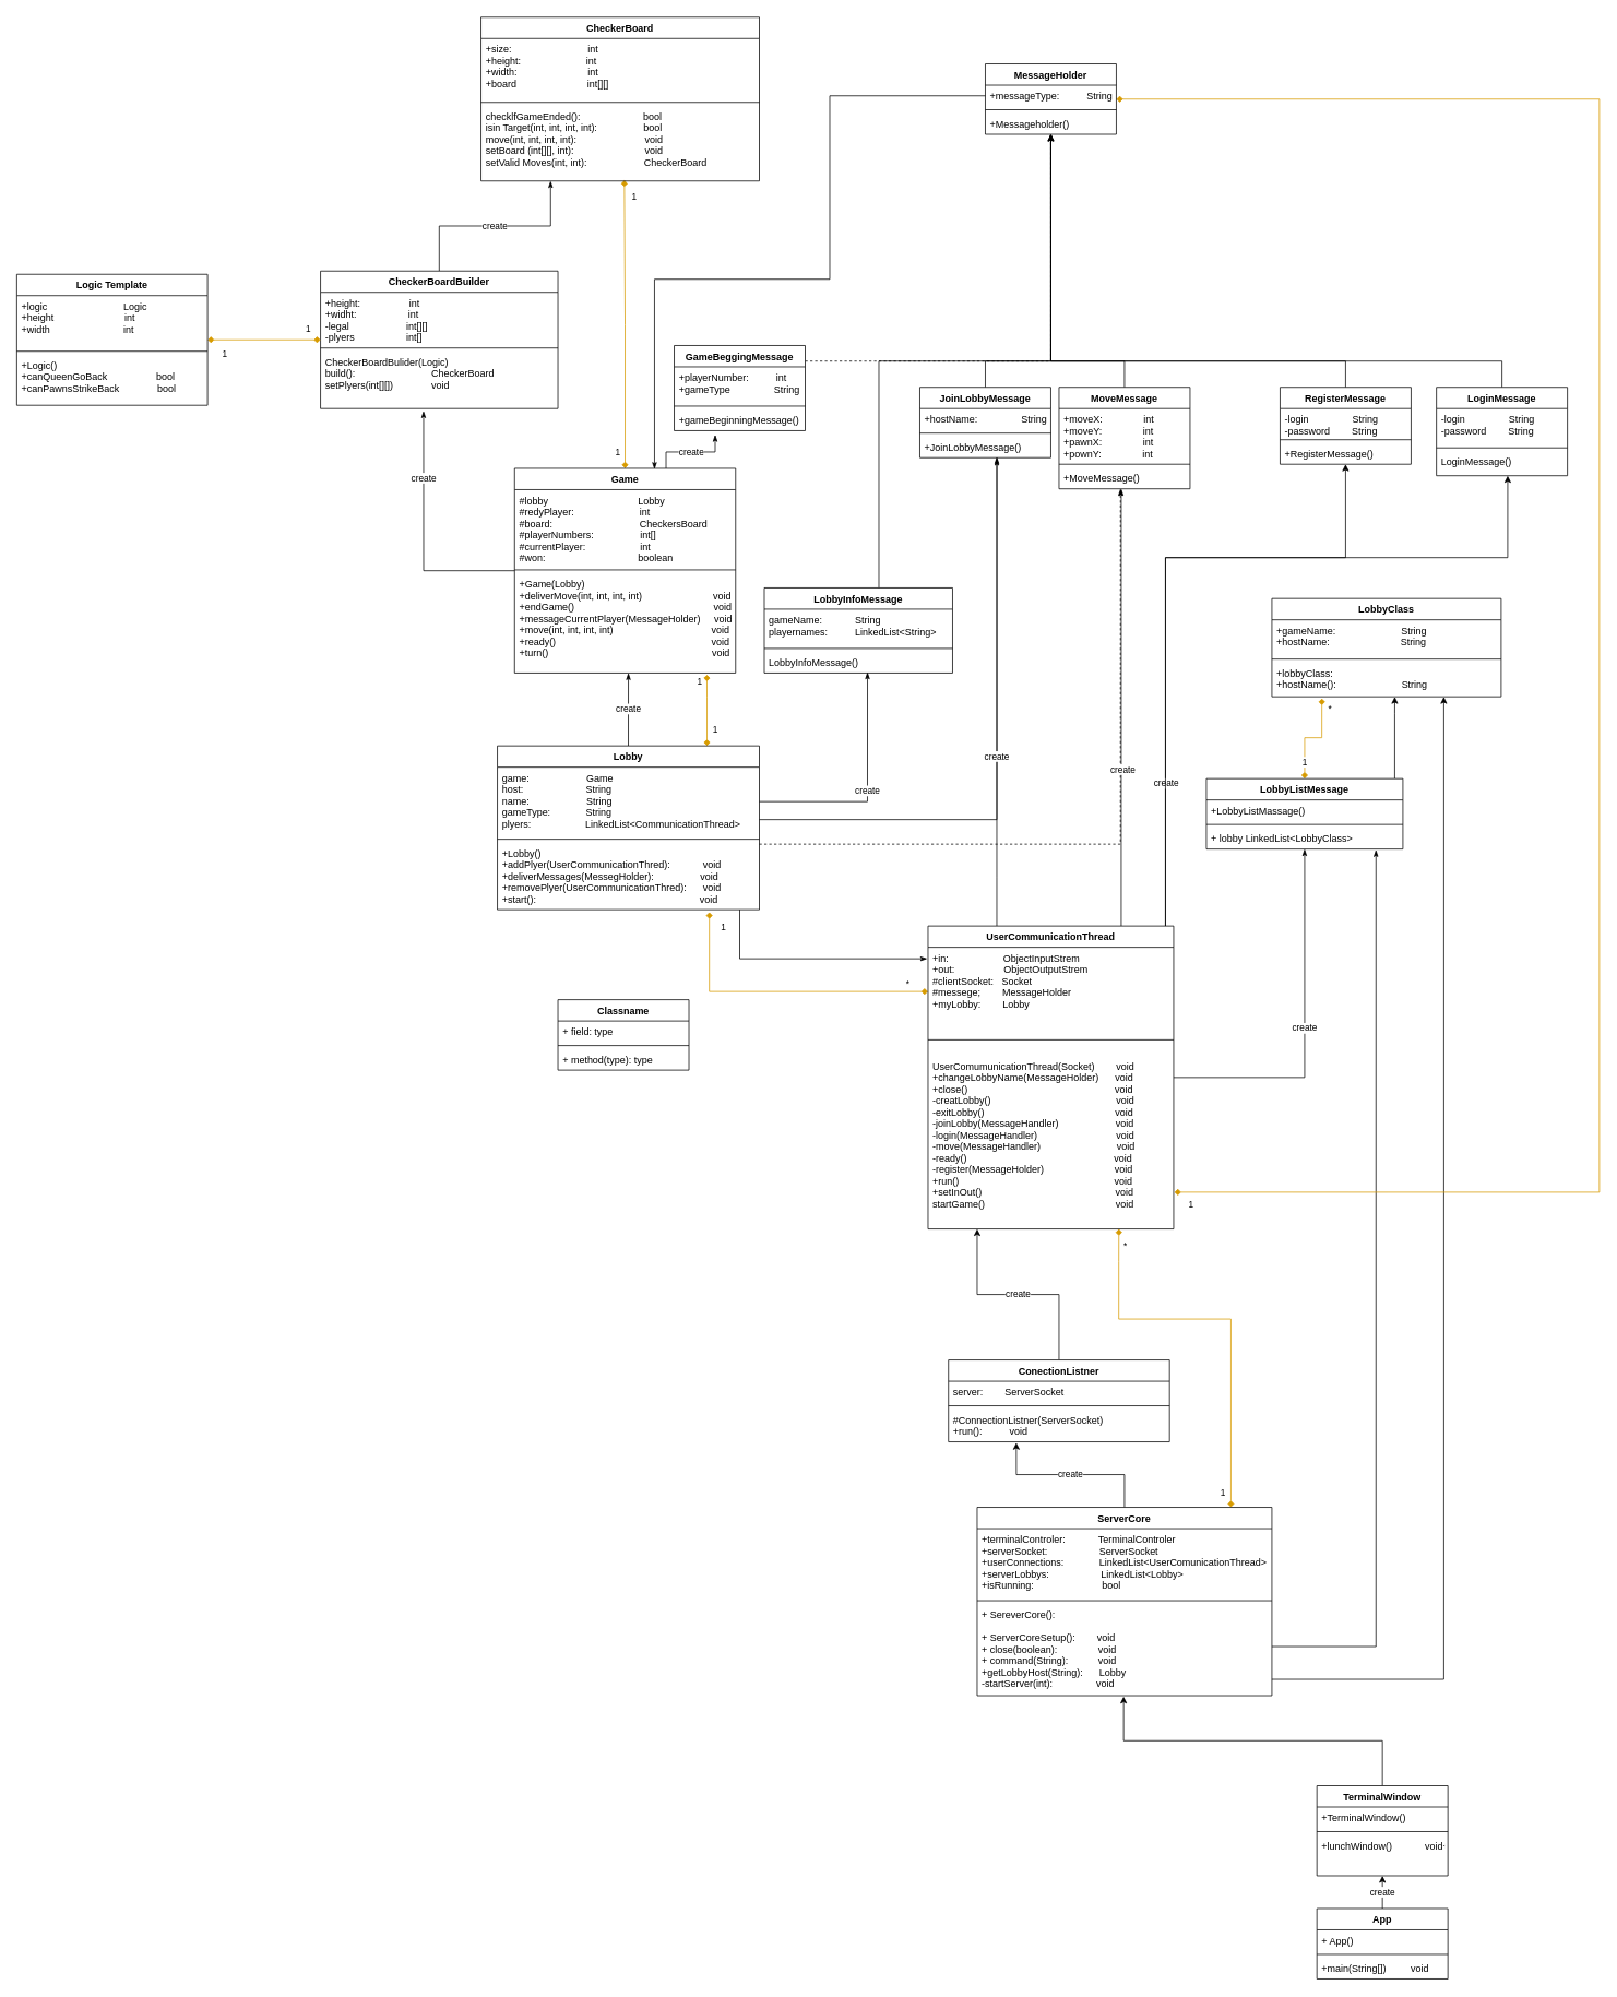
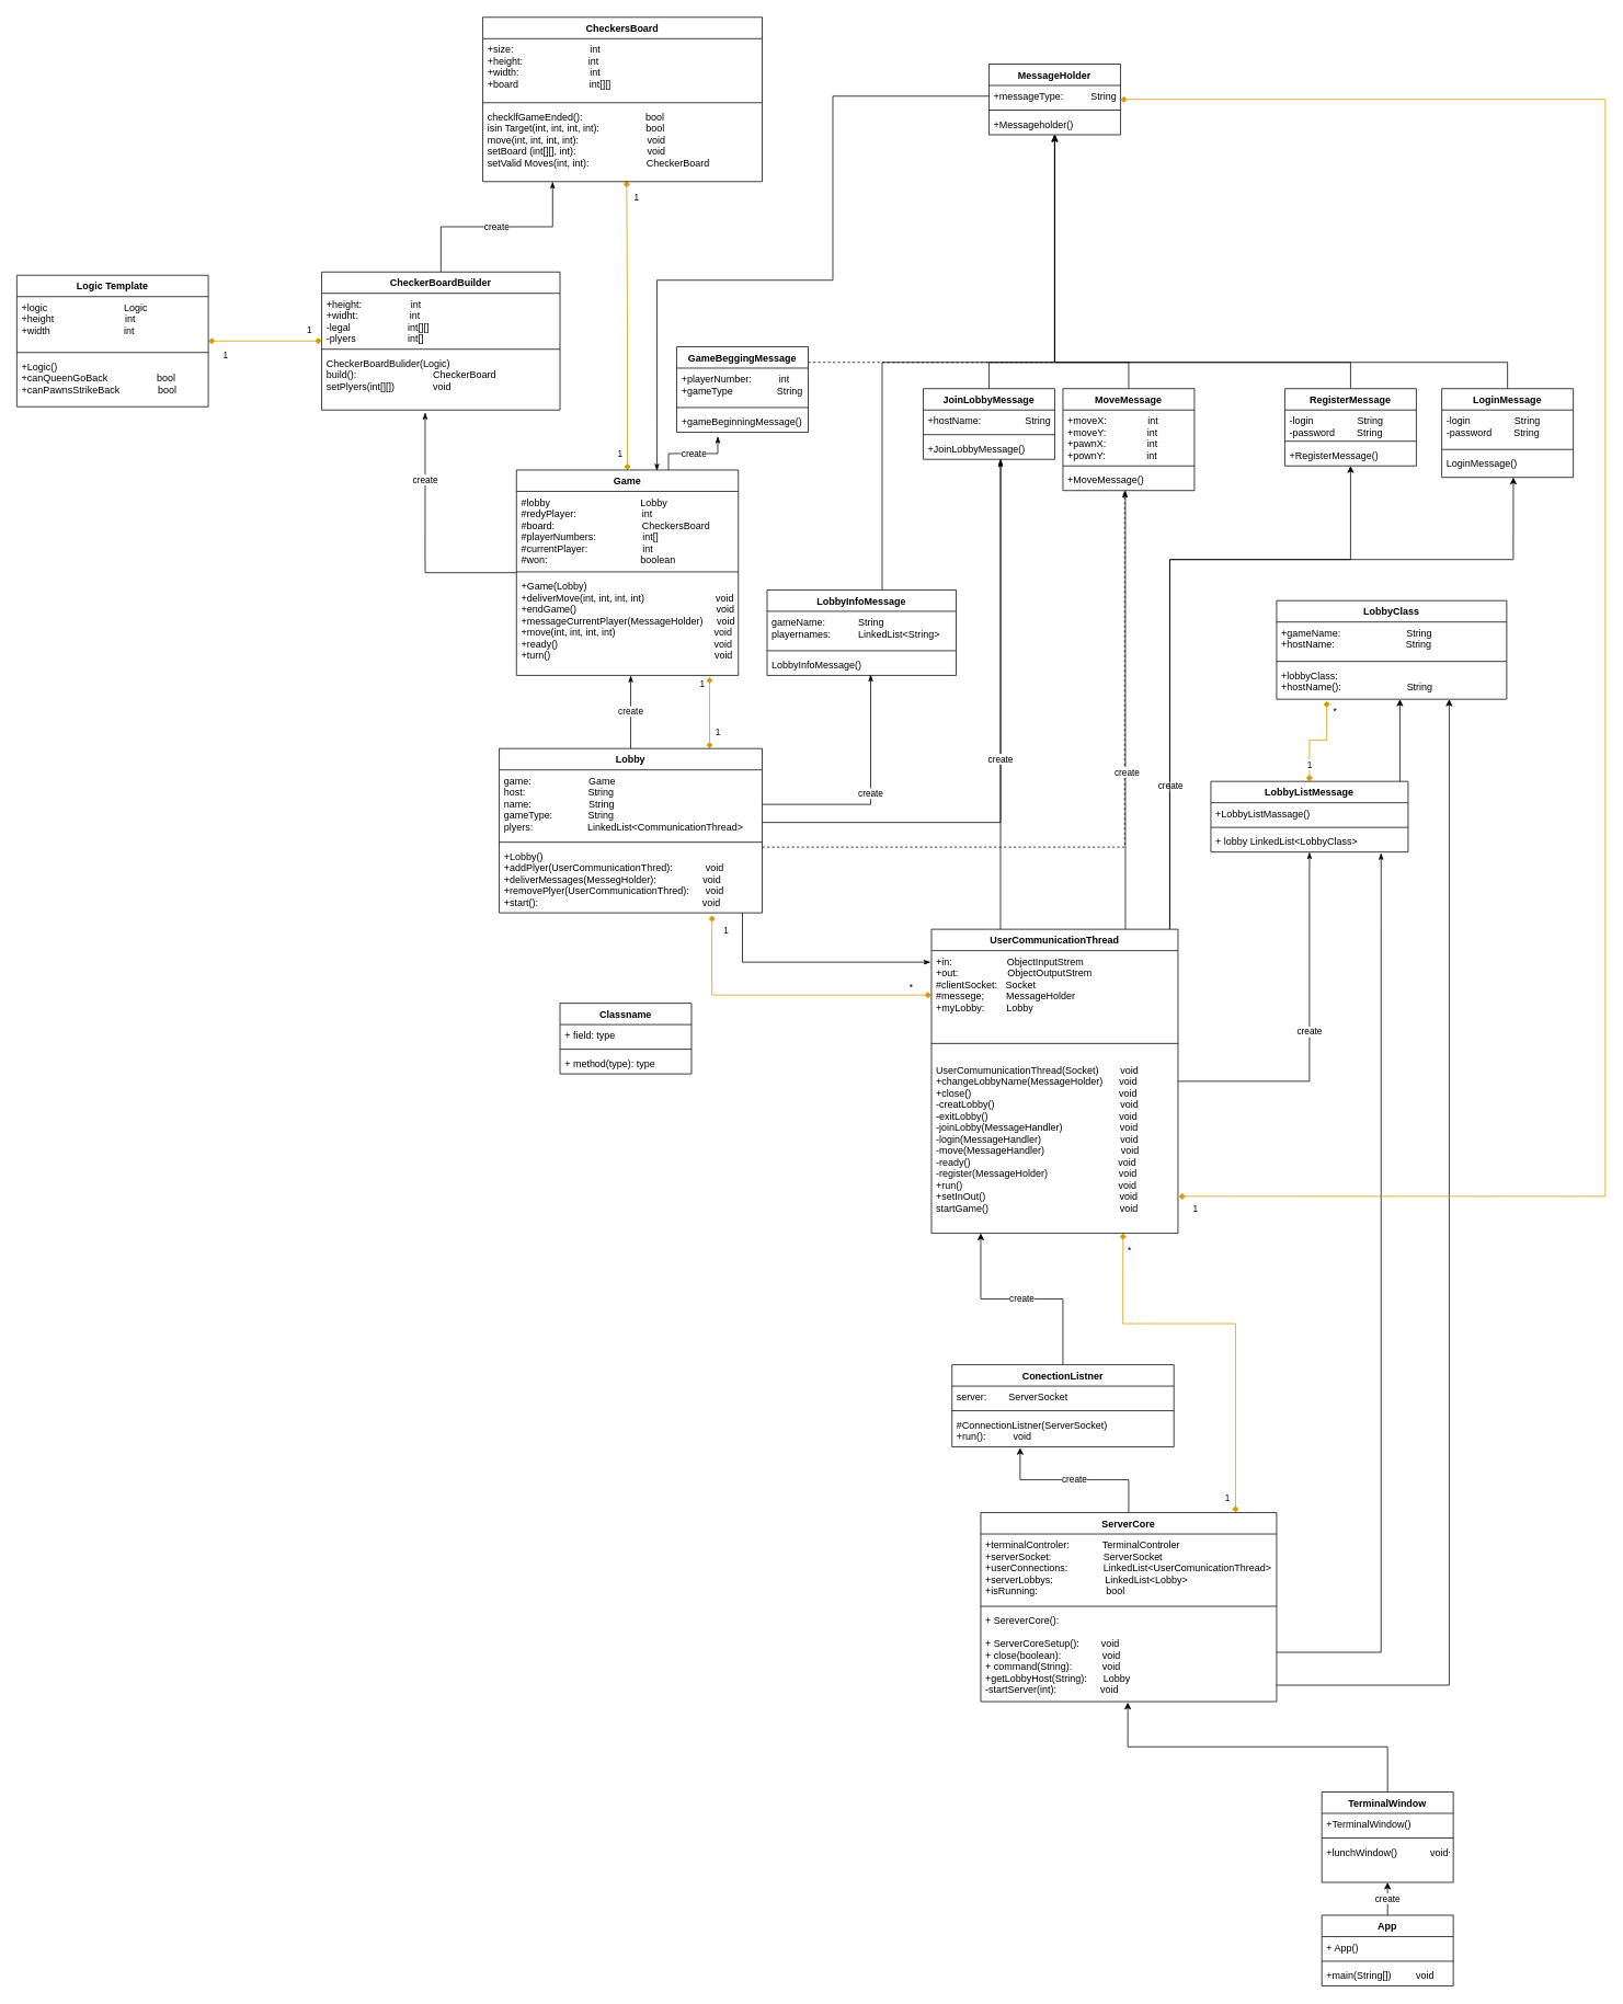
- <mxCell id="105" value="CheckerBoard" style="swimlane;fontStyle=1;align=center;verticalAlign=top;childLayout=stackLayout;horizontal=1;startSize=26;horizontalStack=0;resizeParent=1;resizeParentMax=0;resizeLast=0;collapsible=1;marginBottom=0;" parent="1" vertex="1"><mxGeometry x="587" y="20" width="340" height="200" as="geometry" /></mxCell>
+ <mxCell id="105" value="CheckersBoard" style="swimlane;fontStyle=1;align=center;verticalAlign=top;childLayout=stackLayout;horizontal=1;startSize=26;horizontalStack=0;resizeParent=1;resizeParentMax=0;resizeLast=0;collapsible=1;marginBottom=0;" parent="1" vertex="1"><mxGeometry x="587" y="20" width="340" height="200" as="geometry" /></mxCell>
